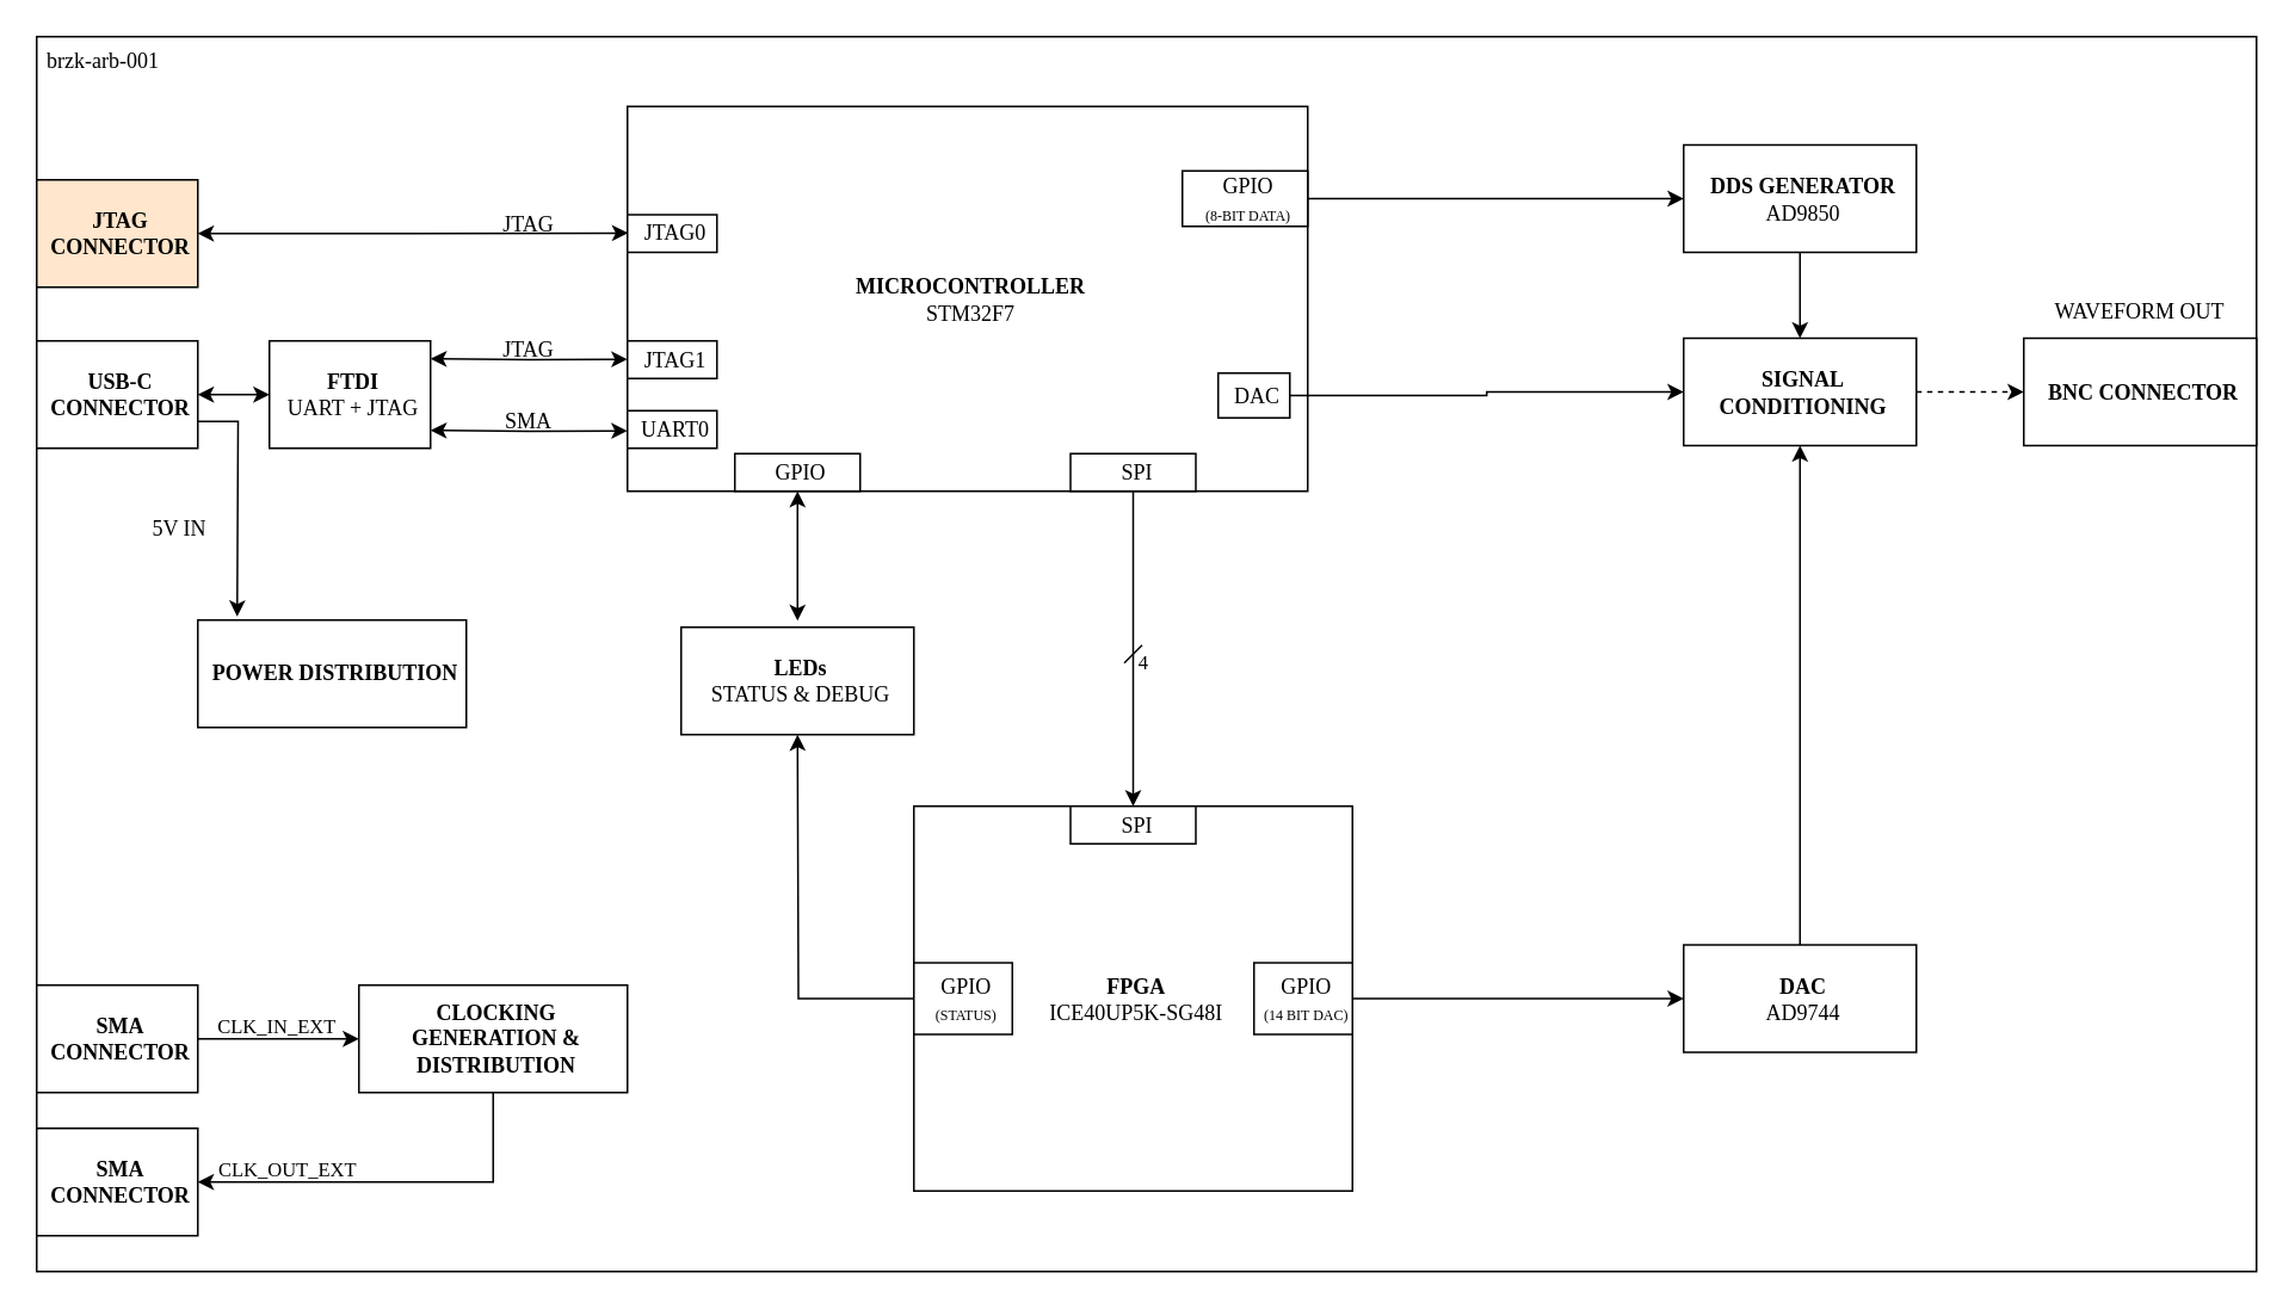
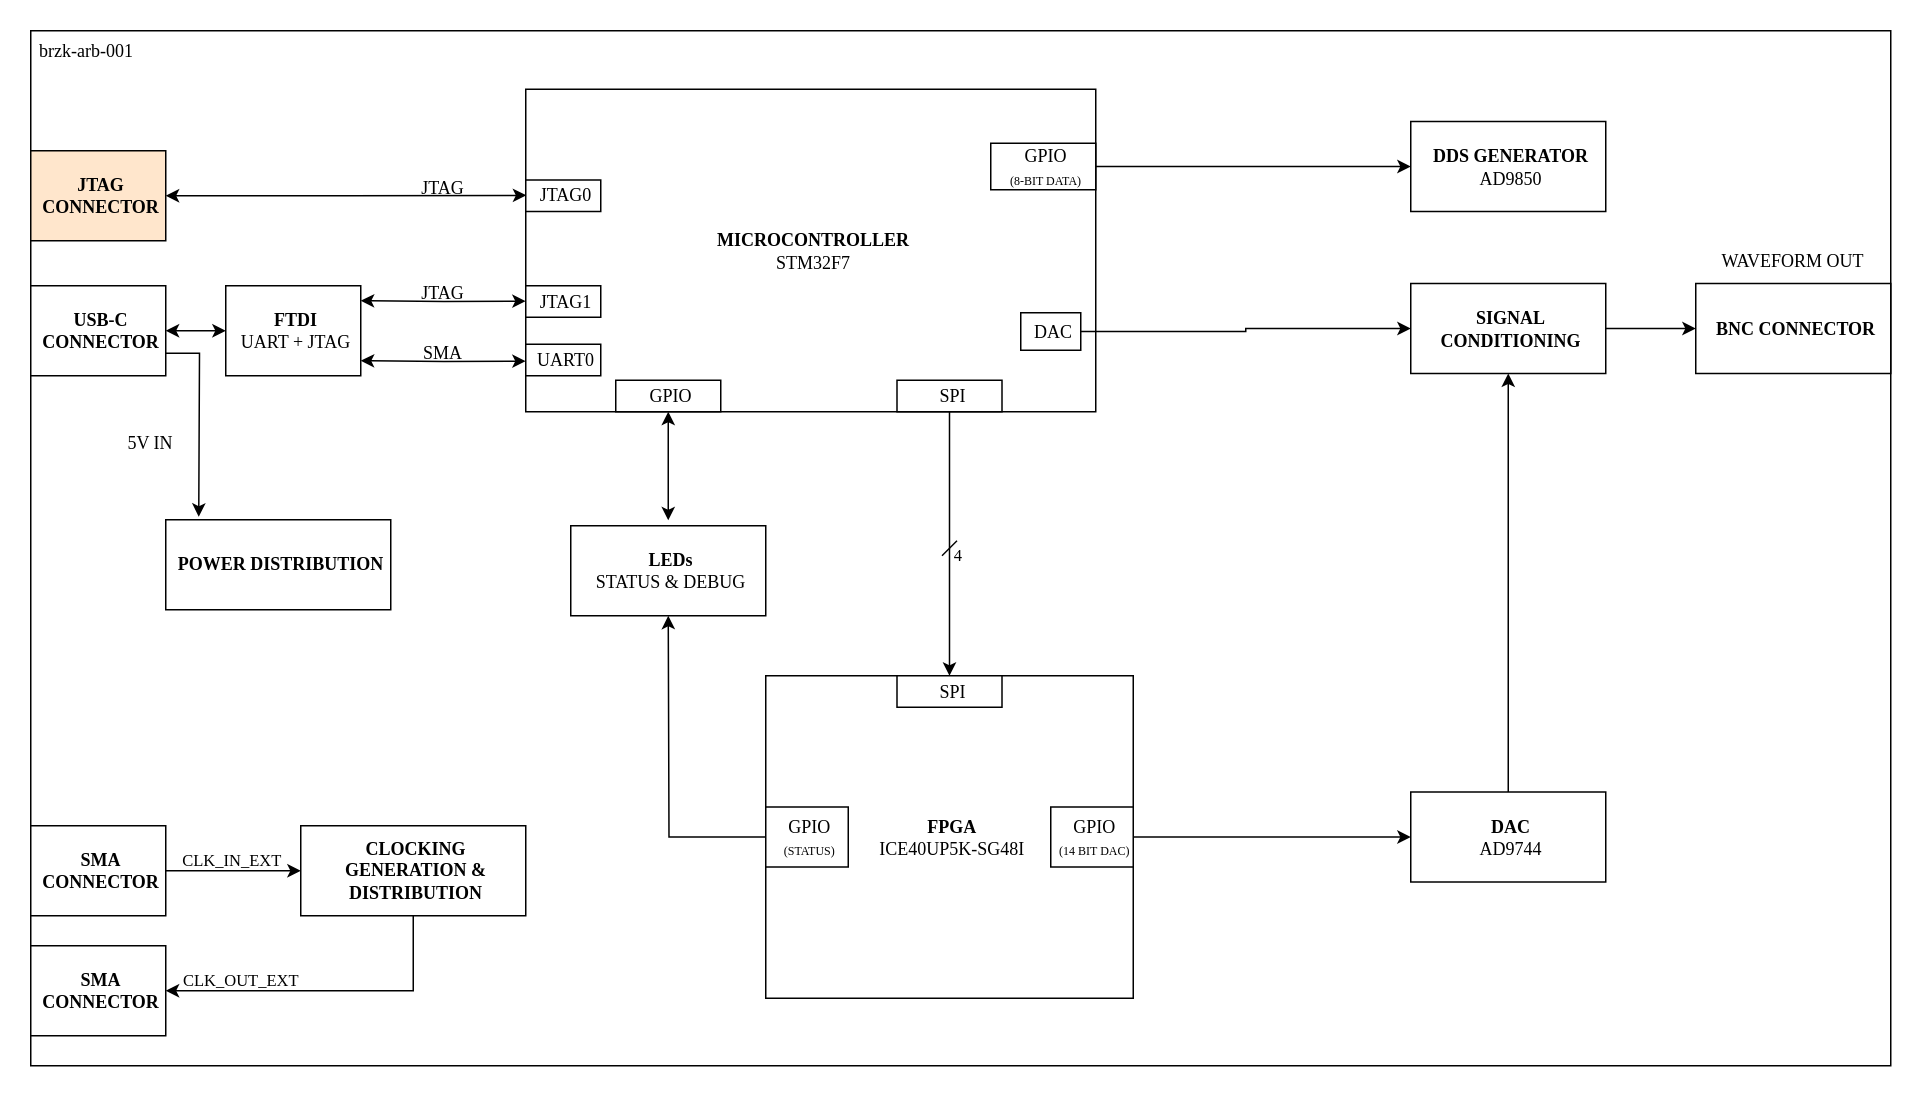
- <mxCell id="42" value="" style="edgeStyle=orthogonalEdgeStyle;rounded=0;orthogonalLoop=1;jettySize=auto;html=1;fontFamily=Times New Roman;" parent="1" source="43" target="25" edge="1"><mxGeometry relative="1" as="geometry" /></mxCell>
- <mxCell id="26" style="edgeStyle=orthogonalEdgeStyle;rounded=0;orthogonalLoop=1;jettySize=auto;html=1;exitX=1;exitY=0.5;exitDx=0;exitDy=0;entryX=0;entryY=0.5;entryDx=0;entryDy=0;fontFamily=Times New Roman;fontSize=12;fontColor=default;dashed=1;" parent="1" source="25" target="27" edge="1"><mxGeometry relative="1" as="geometry" /></mxCell>
+ <mxCell id="26" style="edgeStyle=orthogonalEdgeStyle;rounded=0;orthogonalLoop=1;jettySize=auto;html=1;exitX=1;exitY=0.5;exitDx=0;exitDy=0;entryX=0;entryY=0.5;entryDx=0;entryDy=0;fontFamily=Times New Roman;fontSize=12;fontColor=default;" parent="1" source="25" target="27" edge="1"><mxGeometry relative="1" as="geometry" /></mxCell>
